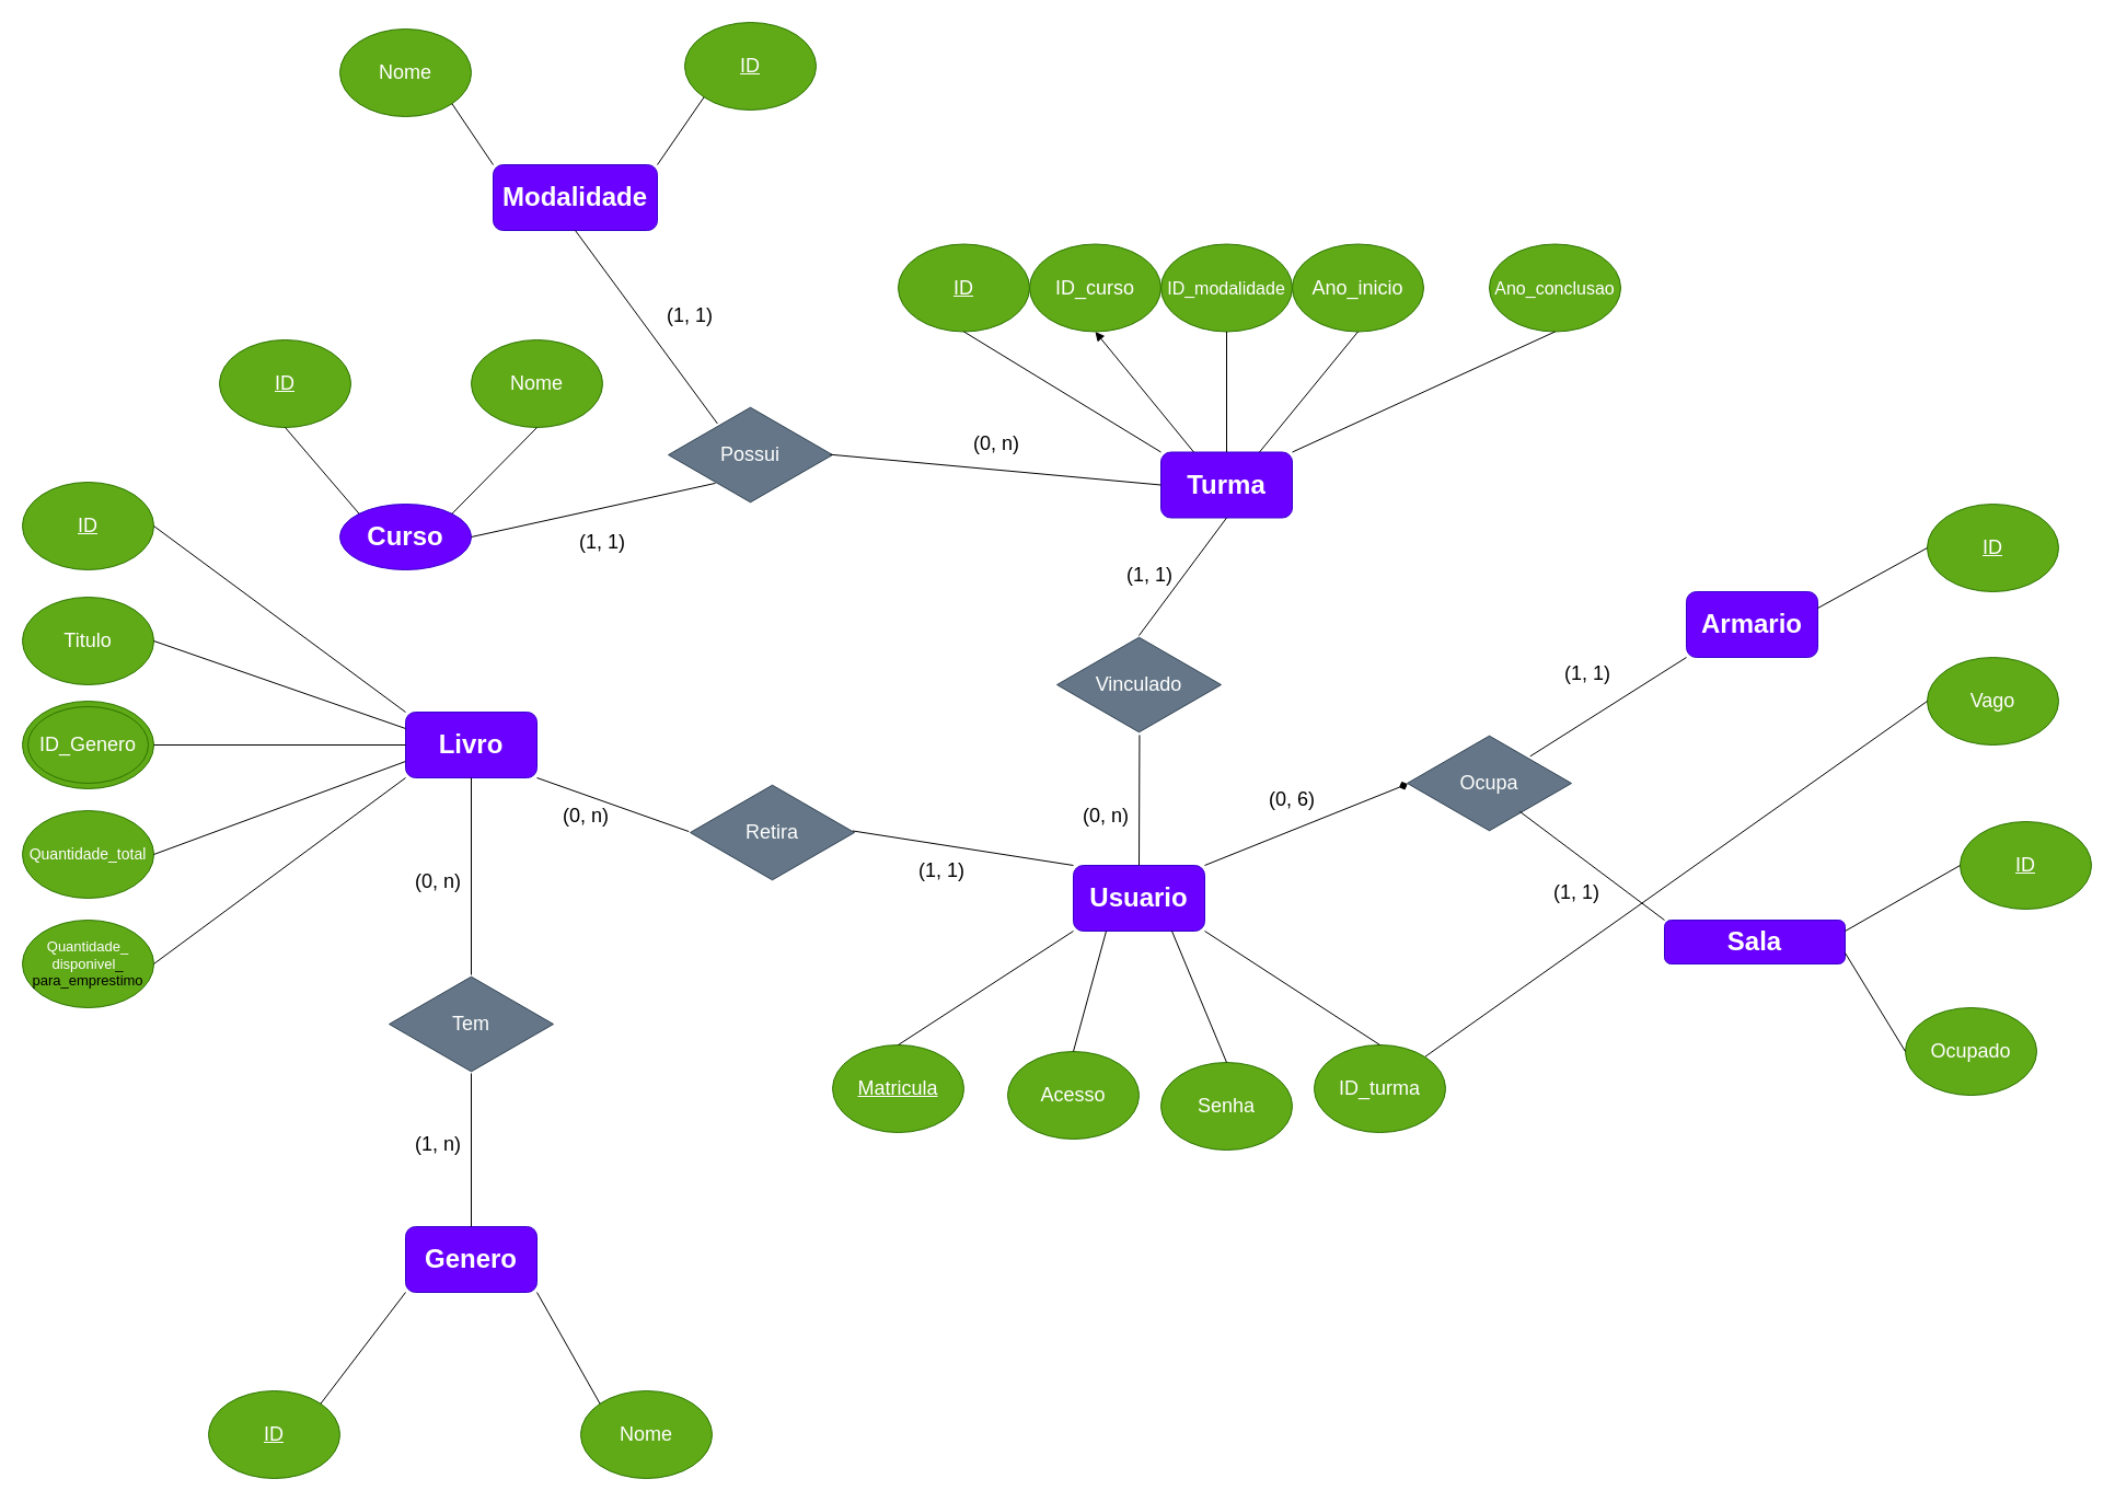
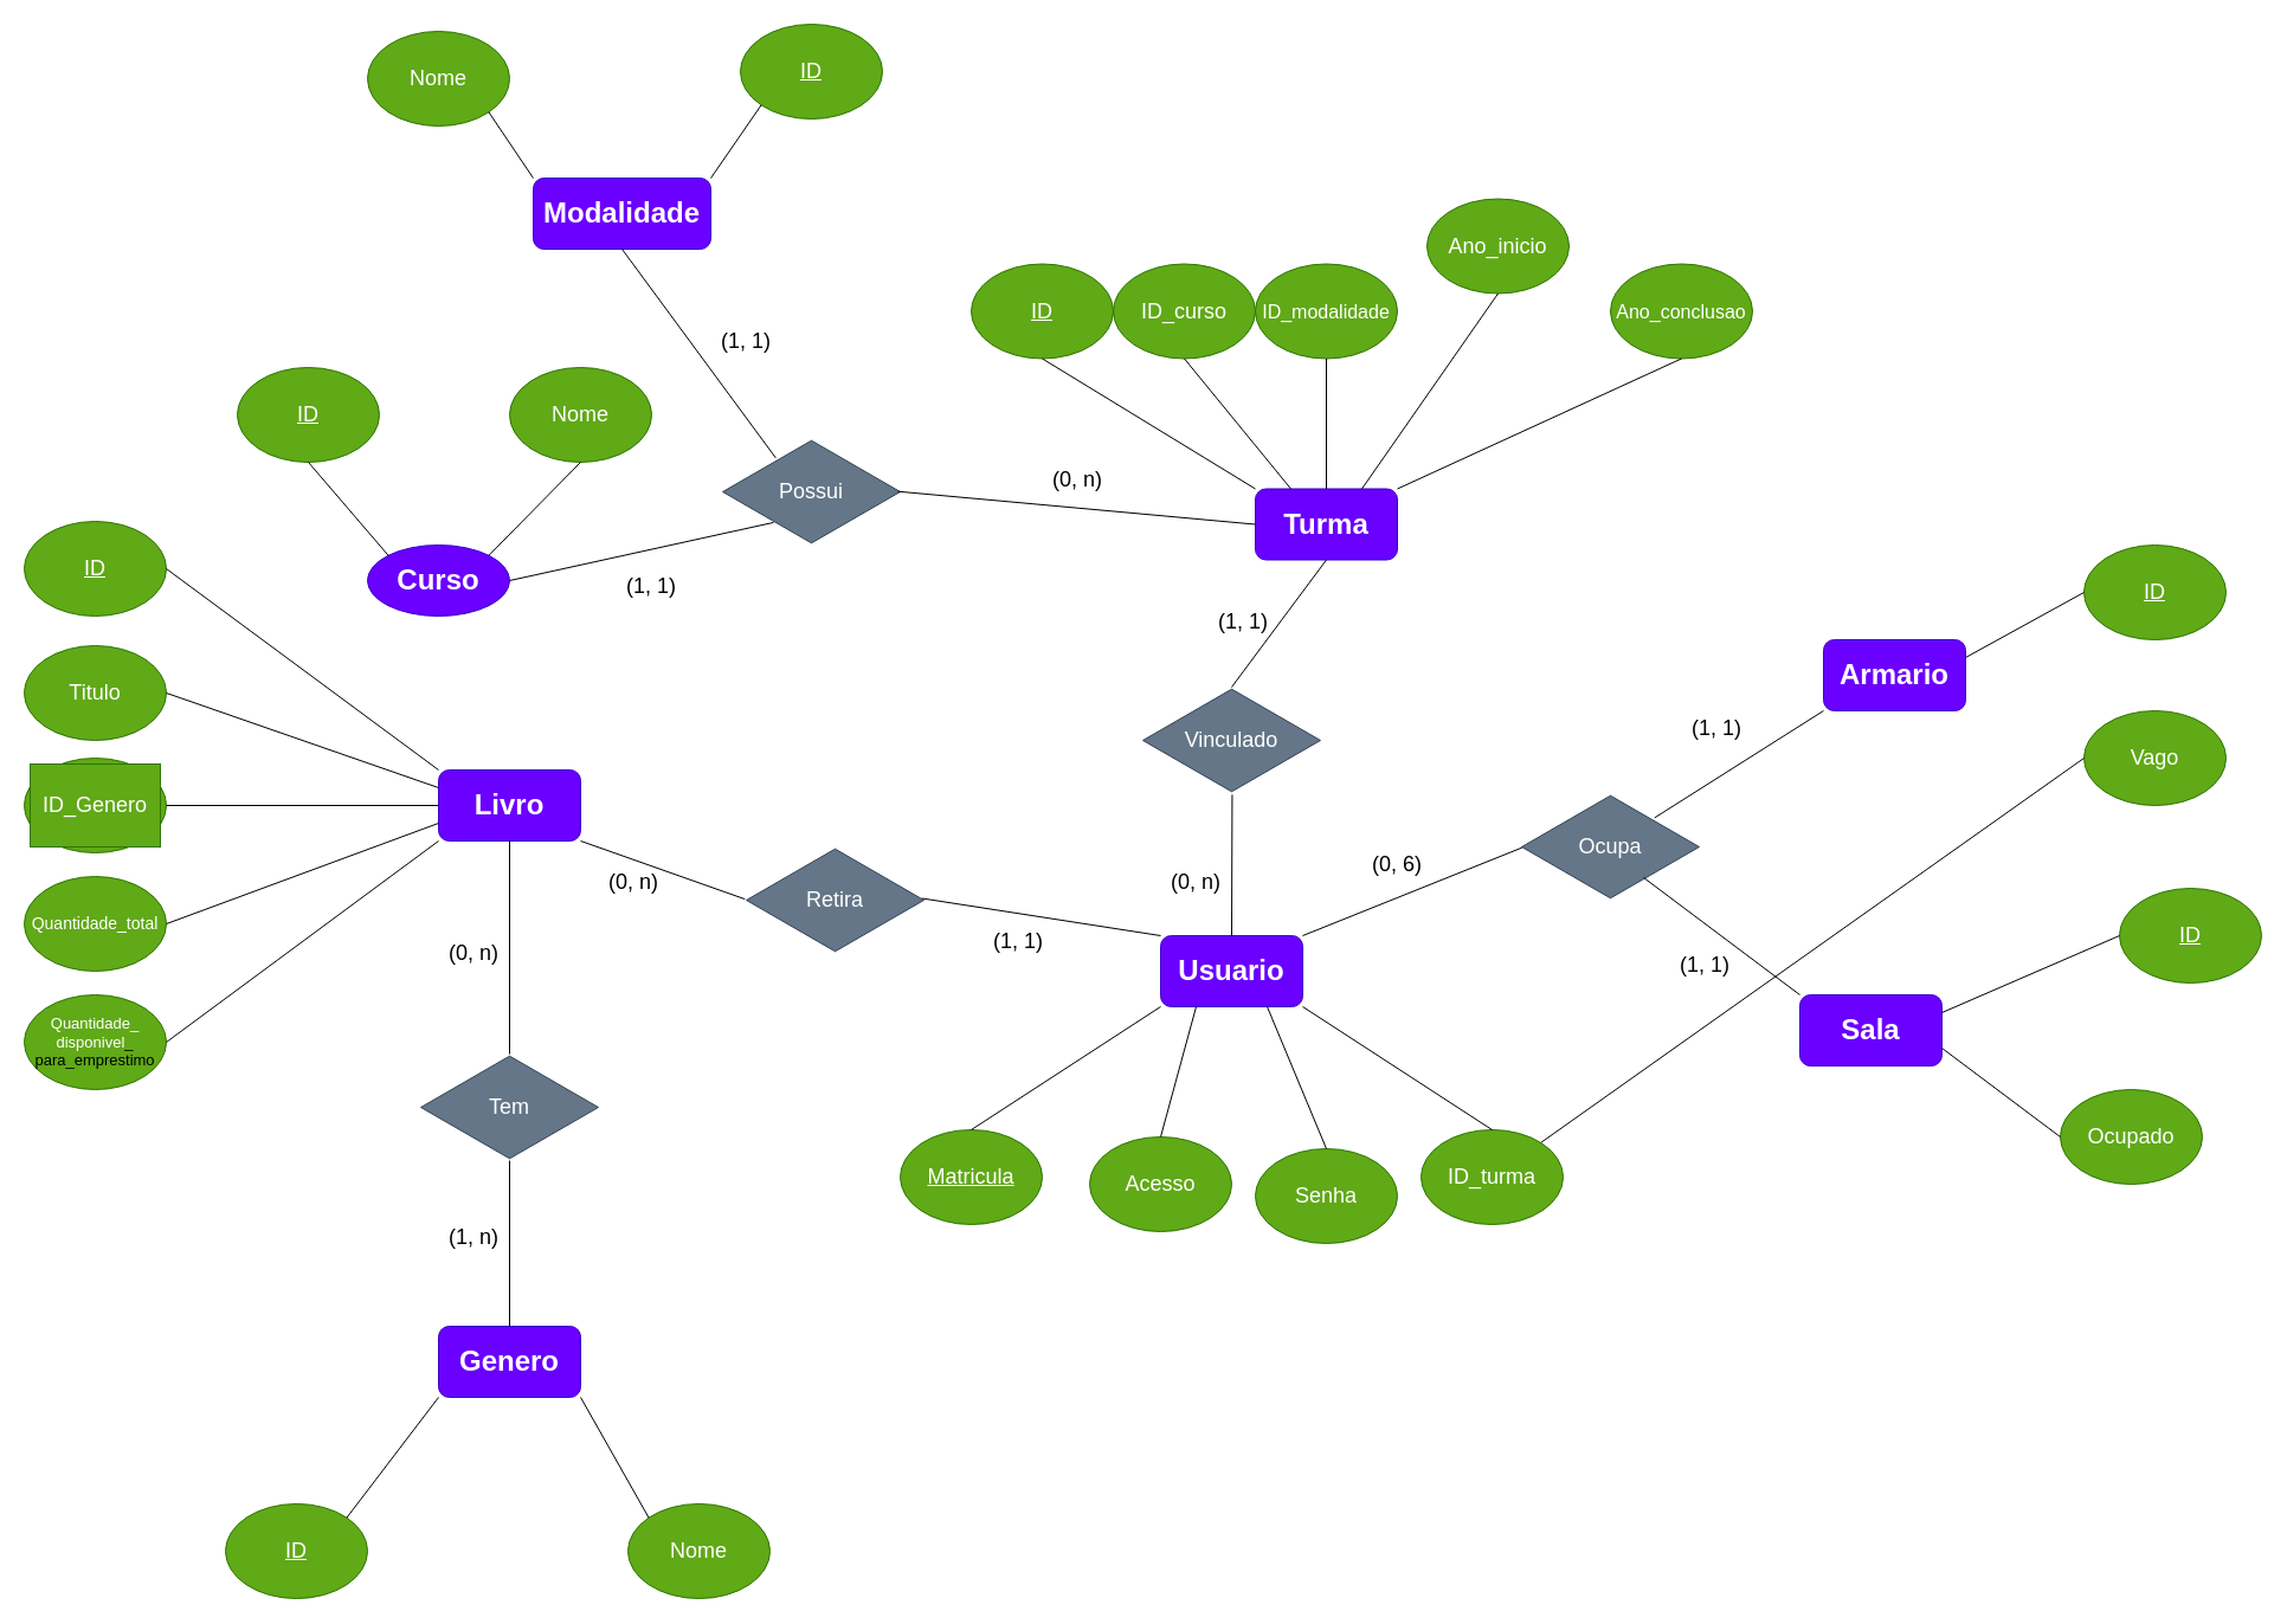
- <mxCell id="36" value="Ano_inicio" style="ellipse;whiteSpace=wrap;html=1;fontSize=18;fillColor=#60a917;fontColor=#ffffff;strokeColor=#2D7600;" vertex="1" parent="1"><mxGeometry x="1180" y="222.5" width="120" height="80" as="geometry" /></mxCell>
+ <mxCell id="36" value="Ano_inicio" style="ellipse;whiteSpace=wrap;html=1;fontSize=18;fillColor=#60a917;fontColor=#ffffff;strokeColor=#2D7600;" vertex="1" parent="1"><mxGeometry x="1205" y="167.5" width="120" height="80" as="geometry" /></mxCell>
- <mxCell id="40" value="" style="endArrow=block;html=1;rounded=0;entryX=0.5;entryY=1;entryDx=0;entryDy=0;exitX=0.25;exitY=0;exitDx=0;exitDy=0;" edge="1" parent="1" source="32" target="34"><mxGeometry width="50" height="50" relative="1" as="geometry"><mxPoint x="1080" y="342.5" as="sourcePoint" /><mxPoint x="1130" y="292.5" as="targetPoint" /></mxGeometry></mxCell>
+ <mxCell id="40" value="" style="endArrow=none;html=1;rounded=0;entryX=0.5;entryY=1;entryDx=0;entryDy=0;exitX=0.25;exitY=0;exitDx=0;exitDy=0;" edge="1" parent="1" source="32" target="34"><mxGeometry width="50" height="50" relative="1" as="geometry"><mxPoint x="1080" y="342.5" as="sourcePoint" /><mxPoint x="1130" y="292.5" as="targetPoint" /></mxGeometry></mxCell>
- <mxCell id="58" value="&lt;font style=&quot;font-size: 18px;&quot;&gt;ID_Genero&lt;/font&gt;" style="ellipse;whiteSpace=wrap;html=1;fillColor=#60a917;fontColor=#ffffff;strokeColor=#2D7600;" vertex="1" parent="1"><mxGeometry x="25" y="645" width="110" height="70" as="geometry" /></mxCell>
+ <mxCell id="58" value="&lt;font style=&quot;font-size: 18px;&quot;&gt;ID_Genero&lt;/font&gt;" style="whiteSpace=wrap;html=1;fillColor=#60a917;fontColor=#ffffff;strokeColor=#2D7600;rounded=0;" vertex="1" parent="1"><mxGeometry x="25" y="645" width="110" height="70" as="geometry" /></mxCell>
- <mxCell id="65" value="" style="endArrow=diamond;html=1;rounded=0;exitX=1;exitY=0;exitDx=0;exitDy=0;entryX=0.002;entryY=0.507;entryDx=0;entryDy=0;entryPerimeter=0;" edge="1" parent="1" source="2" target="62"><mxGeometry width="50" height="50" relative="1" as="geometry"><mxPoint x="1420" y="790" as="sourcePoint" /><mxPoint x="1260" y="740" as="targetPoint" /></mxGeometry></mxCell>
+ <mxCell id="65" value="" style="endArrow=none;html=1;rounded=0;exitX=1;exitY=0;exitDx=0;exitDy=0;entryX=0.002;entryY=0.507;entryDx=0;entryDy=0;entryPerimeter=0;" edge="1" parent="1" source="2" target="62"><mxGeometry width="50" height="50" relative="1" as="geometry"><mxPoint x="1420" y="790" as="sourcePoint" /><mxPoint x="1260" y="740" as="targetPoint" /></mxGeometry></mxCell>
- <mxCell id="5" value="&lt;h1&gt;Sala&lt;/h1&gt;" style="rounded=1;whiteSpace=wrap;html=1;fillColor=#6a00ff;fontColor=#ffffff;strokeColor=#3700CC;" vertex="1" parent="1"><mxGeometry x="1520" y="840" width="165" height="40" as="geometry" /></mxCell>
+ <mxCell id="5" value="&lt;h1&gt;Sala&lt;/h1&gt;" style="rounded=1;whiteSpace=wrap;html=1;fillColor=#6a00ff;fontColor=#ffffff;strokeColor=#3700CC;" vertex="1" parent="1"><mxGeometry x="1520" y="840" width="120" height="60" as="geometry" /></mxCell>
